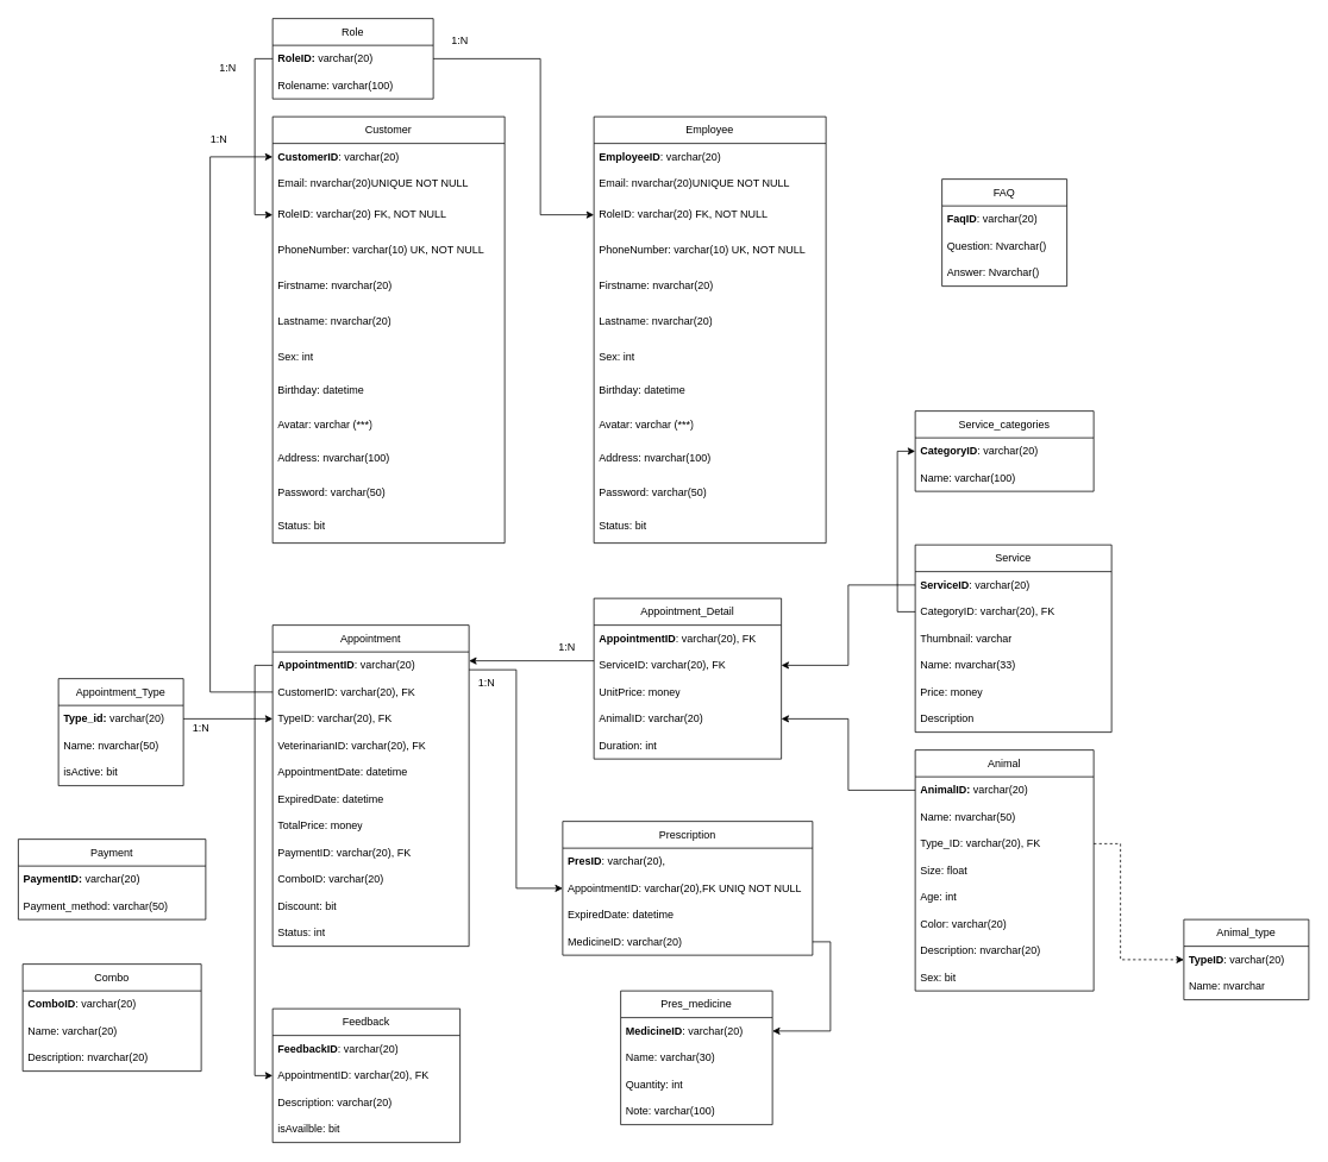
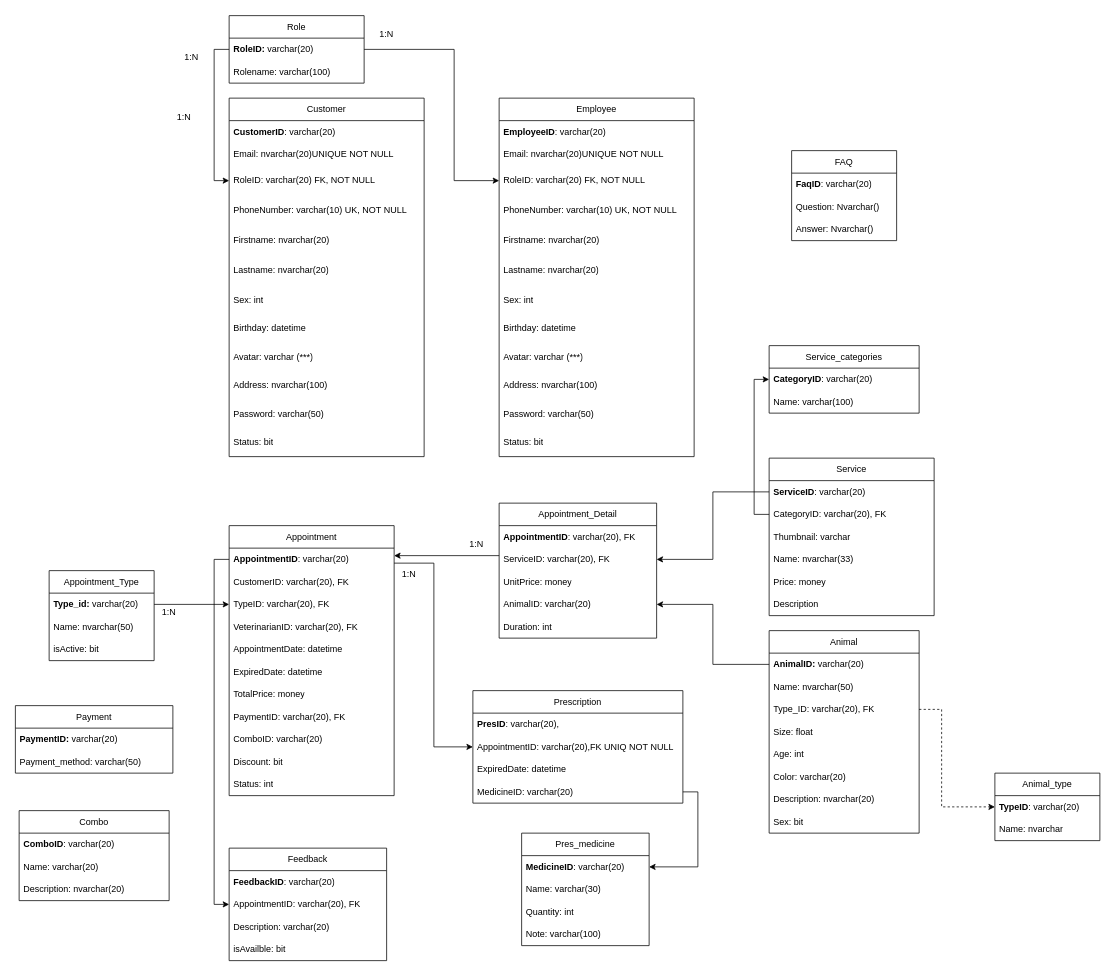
- <mxCell id="74" style="edgeStyle=orthogonalEdgeStyle;rounded=0;orthogonalLoop=1;jettySize=auto;html=1;" edge="1" parent="1" source="35" target="6"><mxGeometry relative="1" as="geometry"><Array as="points"><mxPoint x="235" y="775" /><mxPoint x="235" y="175" /></Array></mxGeometry></mxCell>
